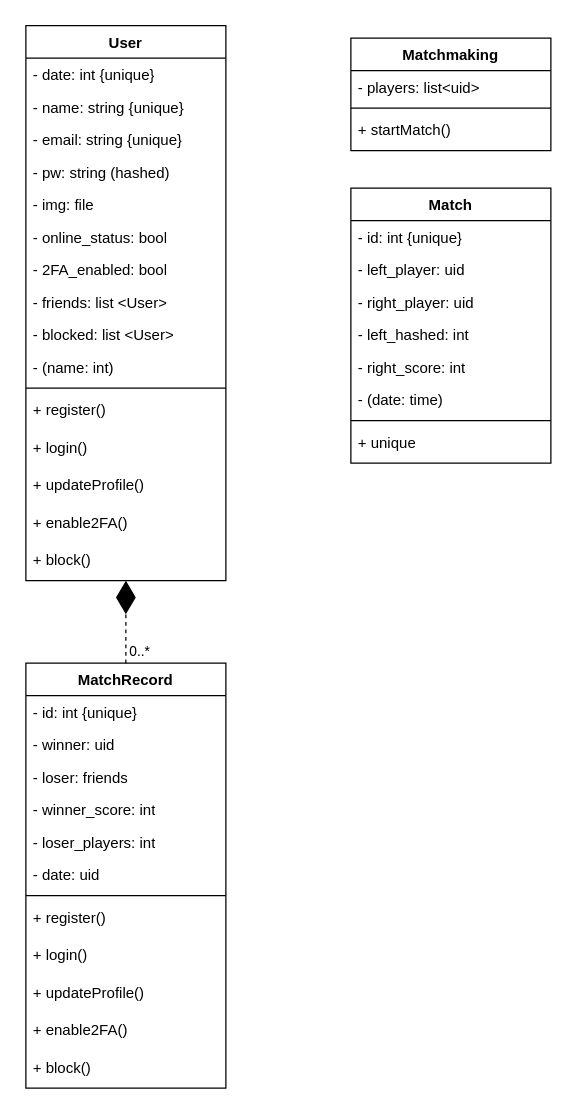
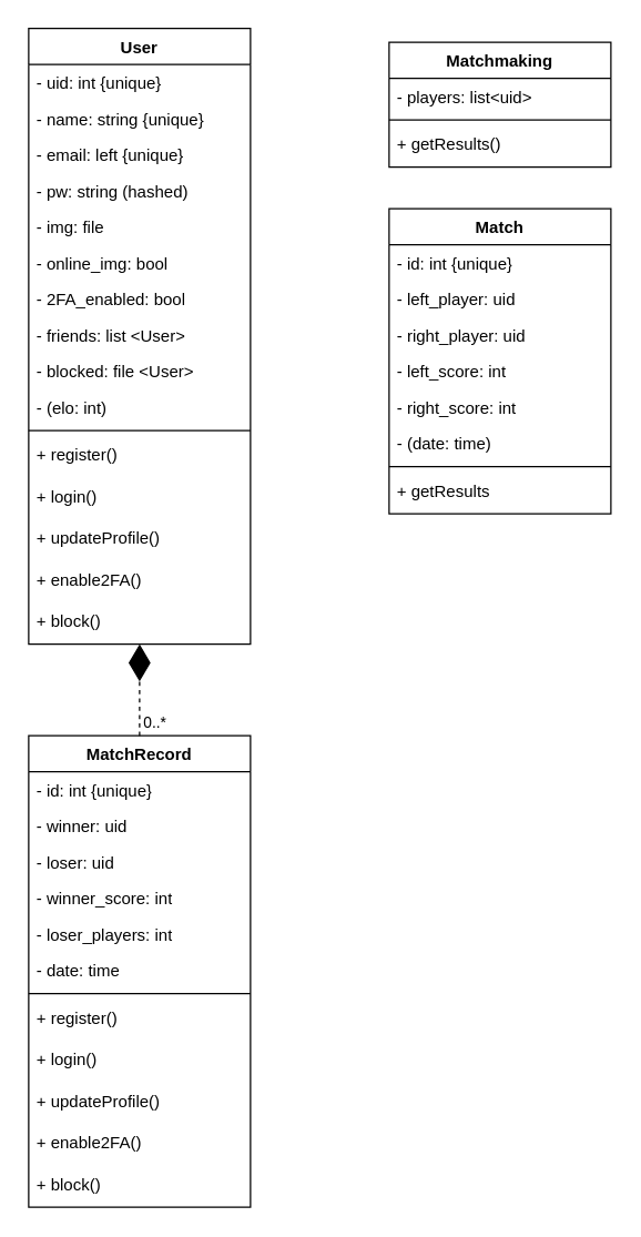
- <mxCell id="3" value="- date: int {unique}" style="text;strokeColor=none;fillColor=none;align=left;verticalAlign=top;spacingLeft=4;spacingRight=4;overflow=hidden;rotatable=0;points=[[0,0.5],[1,0.5]];portConstraint=eastwest;whiteSpace=wrap;html=1;" parent="2" vertex="1"><mxGeometry y="26" width="160" height="26" as="geometry" /></mxCell>
+ <mxCell id="3" value="- uid: int {unique}" style="text;strokeColor=none;fillColor=none;align=left;verticalAlign=top;spacingLeft=4;spacingRight=4;overflow=hidden;rotatable=0;points=[[0,0.5],[1,0.5]];portConstraint=eastwest;whiteSpace=wrap;html=1;" parent="2" vertex="1"><mxGeometry y="26" width="160" height="26" as="geometry" /></mxCell>
- <mxCell id="46" value="&lt;div&gt;+ startMatch()&lt;br&gt;&lt;/div&gt;" style="text;strokeColor=none;fillColor=none;align=left;verticalAlign=top;spacingLeft=4;spacingRight=4;overflow=hidden;rotatable=0;points=[[0,0.5],[1,0.5]];portConstraint=eastwest;whiteSpace=wrap;html=1;" parent="43" vertex="1"><mxGeometry y="60" width="160" height="30" as="geometry" /></mxCell>
+ <mxCell id="46" value="&lt;div&gt;+ getResults()&lt;br&gt;&lt;/div&gt;" style="text;strokeColor=none;fillColor=none;align=left;verticalAlign=top;spacingLeft=4;spacingRight=4;overflow=hidden;rotatable=0;points=[[0,0.5],[1,0.5]];portConstraint=eastwest;whiteSpace=wrap;html=1;" parent="43" vertex="1"><mxGeometry y="60" width="160" height="30" as="geometry" /></mxCell>
- <mxCell id="5" value="&lt;div&gt;- email: string {unique}&lt;/div&gt;" style="text;strokeColor=none;fillColor=none;align=left;verticalAlign=top;spacingLeft=4;spacingRight=4;overflow=hidden;rotatable=0;points=[[0,0.5],[1,0.5]];portConstraint=eastwest;whiteSpace=wrap;html=1;" parent="2" vertex="1"><mxGeometry y="78" width="160" height="26" as="geometry" /></mxCell>
+ <mxCell id="5" value="&lt;div&gt;- email: left {unique}&lt;/div&gt;" style="text;strokeColor=none;fillColor=none;align=left;verticalAlign=top;spacingLeft=4;spacingRight=4;overflow=hidden;rotatable=0;points=[[0,0.5],[1,0.5]];portConstraint=eastwest;whiteSpace=wrap;html=1;" parent="2" vertex="1"><mxGeometry y="78" width="160" height="26" as="geometry" /></mxCell>
- <mxCell id="8" value="&lt;div&gt;- online_status: bool&lt;br&gt;&lt;/div&gt;" style="text;strokeColor=none;fillColor=none;align=left;verticalAlign=top;spacingLeft=4;spacingRight=4;overflow=hidden;rotatable=0;points=[[0,0.5],[1,0.5]];portConstraint=eastwest;whiteSpace=wrap;html=1;" parent="2" vertex="1"><mxGeometry y="156" width="160" height="26" as="geometry" /></mxCell>
+ <mxCell id="8" value="&lt;div&gt;- online_img: bool&lt;br&gt;&lt;/div&gt;" style="text;strokeColor=none;fillColor=none;align=left;verticalAlign=top;spacingLeft=4;spacingRight=4;overflow=hidden;rotatable=0;points=[[0,0.5],[1,0.5]];portConstraint=eastwest;whiteSpace=wrap;html=1;" parent="2" vertex="1"><mxGeometry y="156" width="160" height="26" as="geometry" /></mxCell>
- <mxCell id="11" value="&lt;div&gt;- blocked: list &amp;lt;User&amp;gt;&lt;br&gt;&lt;/div&gt;" style="text;strokeColor=none;fillColor=none;align=left;verticalAlign=top;spacingLeft=4;spacingRight=4;overflow=hidden;rotatable=0;points=[[0,0.5],[1,0.5]];portConstraint=eastwest;whiteSpace=wrap;html=1;" parent="2" vertex="1"><mxGeometry y="234" width="160" height="26" as="geometry" /></mxCell>
+ <mxCell id="11" value="&lt;div&gt;- blocked: file &amp;lt;User&amp;gt;&lt;br&gt;&lt;/div&gt;" style="text;strokeColor=none;fillColor=none;align=left;verticalAlign=top;spacingLeft=4;spacingRight=4;overflow=hidden;rotatable=0;points=[[0,0.5],[1,0.5]];portConstraint=eastwest;whiteSpace=wrap;html=1;" parent="2" vertex="1"><mxGeometry y="234" width="160" height="26" as="geometry" /></mxCell>
- <mxCell id="38" value="&lt;div&gt;- left_hashed: int&lt;br&gt;&lt;/div&gt;" style="text;strokeColor=none;fillColor=none;align=left;verticalAlign=top;spacingLeft=4;spacingRight=4;overflow=hidden;rotatable=0;points=[[0,0.5],[1,0.5]];portConstraint=eastwest;whiteSpace=wrap;html=1;" parent="34" vertex="1"><mxGeometry y="104" width="160" height="26" as="geometry" /></mxCell>
+ <mxCell id="38" value="&lt;div&gt;- left_score: int&lt;br&gt;&lt;/div&gt;" style="text;strokeColor=none;fillColor=none;align=left;verticalAlign=top;spacingLeft=4;spacingRight=4;overflow=hidden;rotatable=0;points=[[0,0.5],[1,0.5]];portConstraint=eastwest;whiteSpace=wrap;html=1;" parent="34" vertex="1"><mxGeometry y="104" width="160" height="26" as="geometry" /></mxCell>
- <mxCell id="12" value="- (name: int)" style="text;strokeColor=none;fillColor=none;align=left;verticalAlign=top;spacingLeft=4;spacingRight=4;overflow=hidden;rotatable=0;points=[[0,0.5],[1,0.5]];portConstraint=eastwest;whiteSpace=wrap;html=1;" parent="2" vertex="1"><mxGeometry y="260" width="160" height="26" as="geometry" /></mxCell>
+ <mxCell id="12" value="- (elo: int)" style="text;strokeColor=none;fillColor=none;align=left;verticalAlign=top;spacingLeft=4;spacingRight=4;overflow=hidden;rotatable=0;points=[[0,0.5],[1,0.5]];portConstraint=eastwest;whiteSpace=wrap;html=1;" parent="2" vertex="1"><mxGeometry y="260" width="160" height="26" as="geometry" /></mxCell>
- <mxCell id="42" value="&lt;div&gt;+ unique&lt;br&gt;&lt;/div&gt;" style="text;strokeColor=none;fillColor=none;align=left;verticalAlign=top;spacingLeft=4;spacingRight=4;overflow=hidden;rotatable=0;points=[[0,0.5],[1,0.5]];portConstraint=eastwest;whiteSpace=wrap;html=1;" parent="34" vertex="1"><mxGeometry y="190" width="160" height="30" as="geometry" /></mxCell>
+ <mxCell id="42" value="&lt;div&gt;+ getResults&lt;br&gt;&lt;/div&gt;" style="text;strokeColor=none;fillColor=none;align=left;verticalAlign=top;spacingLeft=4;spacingRight=4;overflow=hidden;rotatable=0;points=[[0,0.5],[1,0.5]];portConstraint=eastwest;whiteSpace=wrap;html=1;" parent="34" vertex="1"><mxGeometry y="190" width="160" height="30" as="geometry" /></mxCell>
- <mxCell id="22" value="&lt;div&gt;- loser: friends&lt;br&gt;&lt;/div&gt;" style="text;strokeColor=none;fillColor=none;align=left;verticalAlign=top;spacingLeft=4;spacingRight=4;overflow=hidden;rotatable=0;points=[[0,0.5],[1,0.5]];portConstraint=eastwest;whiteSpace=wrap;html=1;" parent="19" vertex="1"><mxGeometry y="78" width="160" height="26" as="geometry" /></mxCell>
+ <mxCell id="22" value="&lt;div&gt;- loser: uid&lt;br&gt;&lt;/div&gt;" style="text;strokeColor=none;fillColor=none;align=left;verticalAlign=top;spacingLeft=4;spacingRight=4;overflow=hidden;rotatable=0;points=[[0,0.5],[1,0.5]];portConstraint=eastwest;whiteSpace=wrap;html=1;" parent="19" vertex="1"><mxGeometry y="78" width="160" height="26" as="geometry" /></mxCell>
- <mxCell id="25" value="&lt;div&gt;- date: uid&lt;/div&gt;" style="text;strokeColor=none;fillColor=none;align=left;verticalAlign=top;spacingLeft=4;spacingRight=4;overflow=hidden;rotatable=0;points=[[0,0.5],[1,0.5]];portConstraint=eastwest;whiteSpace=wrap;html=1;" parent="19" vertex="1"><mxGeometry y="156" width="160" height="26" as="geometry" /></mxCell>
+ <mxCell id="25" value="&lt;div&gt;- date: time&lt;/div&gt;" style="text;strokeColor=none;fillColor=none;align=left;verticalAlign=top;spacingLeft=4;spacingRight=4;overflow=hidden;rotatable=0;points=[[0,0.5],[1,0.5]];portConstraint=eastwest;whiteSpace=wrap;html=1;" parent="19" vertex="1"><mxGeometry y="156" width="160" height="26" as="geometry" /></mxCell>
